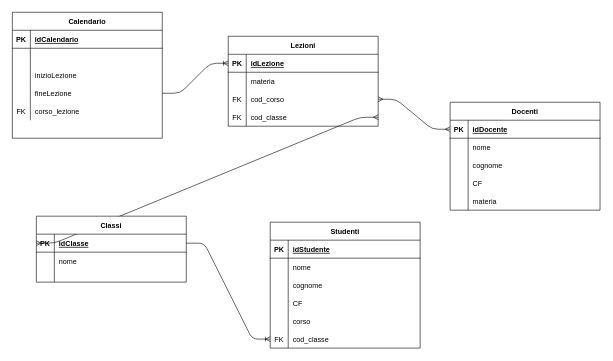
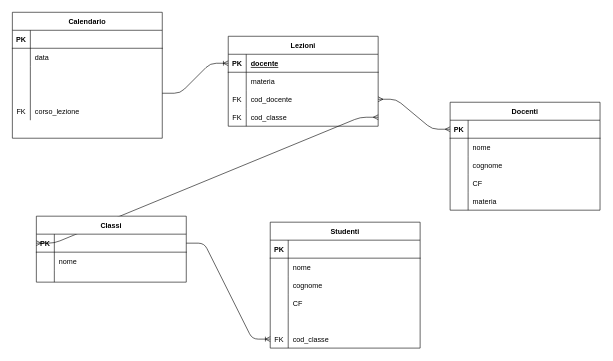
- <mxCell id="9" value="idCalendario" style="shape=partialRectangle;overflow=hidden;connectable=0;fillColor=none;top=0;left=0;bottom=0;right=0;align=left;spacingLeft=6;fontStyle=5;" parent="7" vertex="1"><mxGeometry x="30" width="220" height="30" as="geometry" /></mxCell>
+ <mxCell id="12" value="data" style="shape=partialRectangle;overflow=hidden;connectable=0;fillColor=none;top=0;left=0;bottom=0;right=0;align=left;spacingLeft=6;" parent="10" vertex="1"><mxGeometry x="30" width="220" height="30" as="geometry" /></mxCell>
- <mxCell id="25" value="idLezione" style="shape=partialRectangle;overflow=hidden;connectable=0;fillColor=none;top=0;left=0;bottom=0;right=0;align=left;spacingLeft=6;fontStyle=5;" parent="23" vertex="1"><mxGeometry x="30" width="220" height="30" as="geometry" /></mxCell>
+ <mxCell id="25" value="docente" style="shape=partialRectangle;overflow=hidden;connectable=0;fillColor=none;top=0;left=0;bottom=0;right=0;align=left;spacingLeft=6;fontStyle=5;" parent="23" vertex="1"><mxGeometry x="30" width="220" height="30" as="geometry" /></mxCell>
- <mxCell id="15" value="inizioLezione" style="shape=partialRectangle;overflow=hidden;connectable=0;fillColor=none;top=0;left=0;bottom=0;right=0;align=left;spacingLeft=6;" parent="13" vertex="1"><mxGeometry x="30" width="220" height="30" as="geometry" /></mxCell>
- <mxCell id="18" value="fineLezione" style="shape=partialRectangle;overflow=hidden;connectable=0;fillColor=none;top=0;left=0;bottom=0;right=0;align=left;spacingLeft=6;" parent="16" vertex="1"><mxGeometry x="30" width="220" height="30" as="geometry" /></mxCell>
- <mxCell id="31" value="cod_corso" style="shape=partialRectangle;overflow=hidden;connectable=0;fillColor=none;top=0;left=0;bottom=0;right=0;align=left;spacingLeft=6;" parent="29" vertex="1"><mxGeometry x="30" width="220" height="30" as="geometry" /></mxCell>
+ <mxCell id="31" value="cod_docente" style="shape=partialRectangle;overflow=hidden;connectable=0;fillColor=none;top=0;left=0;bottom=0;right=0;align=left;spacingLeft=6;" parent="29" vertex="1"><mxGeometry x="30" width="220" height="30" as="geometry" /></mxCell>
- <mxCell id="67" value="idDocente" style="shape=partialRectangle;overflow=hidden;connectable=0;fillColor=none;top=0;left=0;bottom=0;right=0;align=left;spacingLeft=6;fontStyle=5;" parent="65" vertex="1"><mxGeometry x="30" width="220" height="30" as="geometry" /></mxCell>
- <mxCell id="38" value="idClasse" style="shape=partialRectangle;overflow=hidden;connectable=0;fillColor=none;top=0;left=0;bottom=0;right=0;align=left;spacingLeft=6;fontStyle=5;" parent="36" vertex="1"><mxGeometry x="30" width="220" height="30" as="geometry" /></mxCell>
- <mxCell id="48" value="idStudente" style="shape=partialRectangle;overflow=hidden;connectable=0;fillColor=none;top=0;left=0;bottom=0;right=0;align=left;spacingLeft=6;fontStyle=5;" parent="46" vertex="1"><mxGeometry x="30" width="220" height="30" as="geometry" /></mxCell>
- <mxCell id="60" value="corso" style="shape=partialRectangle;overflow=hidden;connectable=0;fillColor=none;top=0;left=0;bottom=0;right=0;align=left;spacingLeft=6;" parent="58" vertex="1"><mxGeometry x="30" width="220" height="30" as="geometry" /></mxCell>
